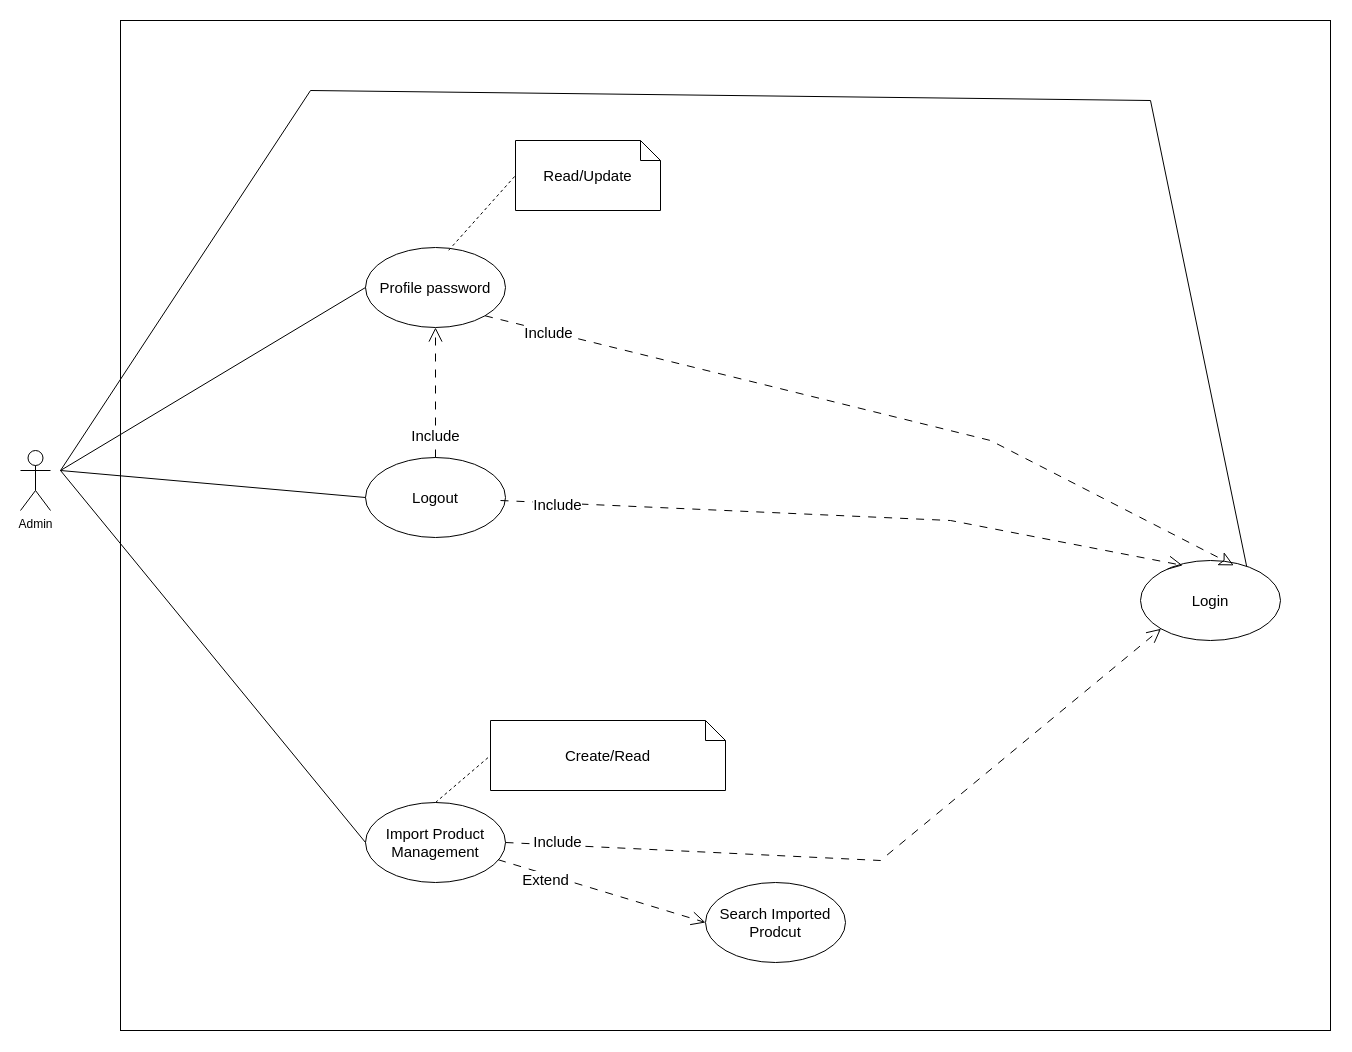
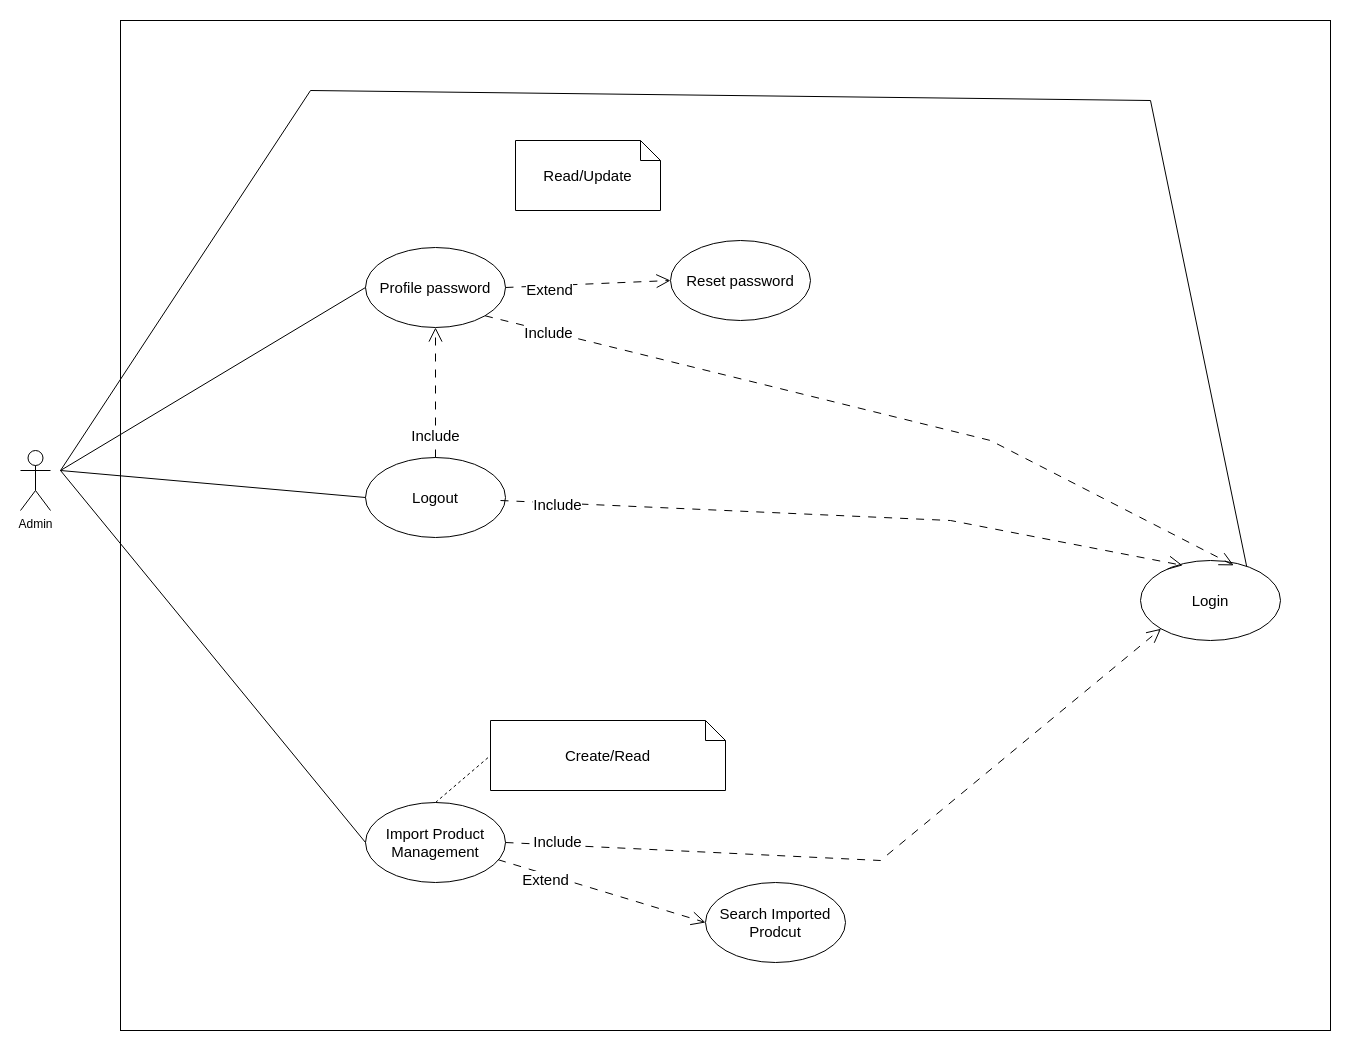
- <mxCell id="11" value="" style="endArrow=none;dashed=1;html=1;rounded=0;exitX=0.594;exitY=0.035;exitDx=0;exitDy=0;entryX=0;entryY=0.5;entryDx=0;entryDy=0;entryPerimeter=0;exitPerimeter=0;" parent="1" source="5" target="10" edge="1"><mxGeometry width="50" height="50" relative="1" as="geometry"><mxPoint x="560" y="450" as="sourcePoint" /><mxPoint x="610" y="400" as="targetPoint" /></mxGeometry></mxCell>
+ <mxCell id="6" value="Reset password" style="ellipse;whiteSpace=wrap;html=1;fontSize=15;" parent="1" vertex="1"><mxGeometry x="670" y="240" width="140" height="80" as="geometry" /></mxCell>
+ <mxCell id="8" value="Extend" style="endArrow=open;html=1;rounded=0;endFill=0;endSize=12;dashed=1;dashPattern=8 8;entryX=0;entryY=0.5;entryDx=0;entryDy=0;exitX=1;exitY=0.5;exitDx=0;exitDy=0;fontSize=15;" parent="1" source="5" target="6" edge="1"><mxGeometry x="-0.466" y="-4" width="50" height="50" relative="1" as="geometry"><mxPoint x="350" y="820" as="sourcePoint" /><mxPoint x="530" y="950" as="targetPoint" /><mxPoint as="offset" /></mxGeometry></mxCell>
- <mxCell id="19" value="Include" style="endArrow=classic;html=1;rounded=0;endFill=0;endSize=12;dashed=1;dashPattern=8 8;exitX=1;exitY=1;exitDx=0;exitDy=0;fontSize=15;entryX=0.666;entryY=0.061;entryDx=0;entryDy=0;entryPerimeter=0;" parent="1" source="5" target="4" edge="1"><mxGeometry x="-0.832" y="-1" width="50" height="50" relative="1" as="geometry"><mxPoint x="680" y="367" as="sourcePoint" /><mxPoint x="1363" y="573" as="targetPoint" /><mxPoint x="-1" as="offset" /><Array as="points"><mxPoint x="990" y="440" /></Array></mxGeometry></mxCell>
+ <mxCell id="19" value="Include" style="endArrow=open;html=1;rounded=0;endFill=0;endSize=12;dashed=1;dashPattern=8 8;exitX=1;exitY=1;exitDx=0;exitDy=0;fontSize=15;entryX=0.666;entryY=0.061;entryDx=0;entryDy=0;entryPerimeter=0;" parent="1" source="5" target="4" edge="1"><mxGeometry x="-0.832" y="-1" width="50" height="50" relative="1" as="geometry"><mxPoint x="680" y="367" as="sourcePoint" /><mxPoint x="1363" y="573" as="targetPoint" /><mxPoint x="-1" as="offset" /><Array as="points"><mxPoint x="990" y="440" /></Array></mxGeometry></mxCell>
